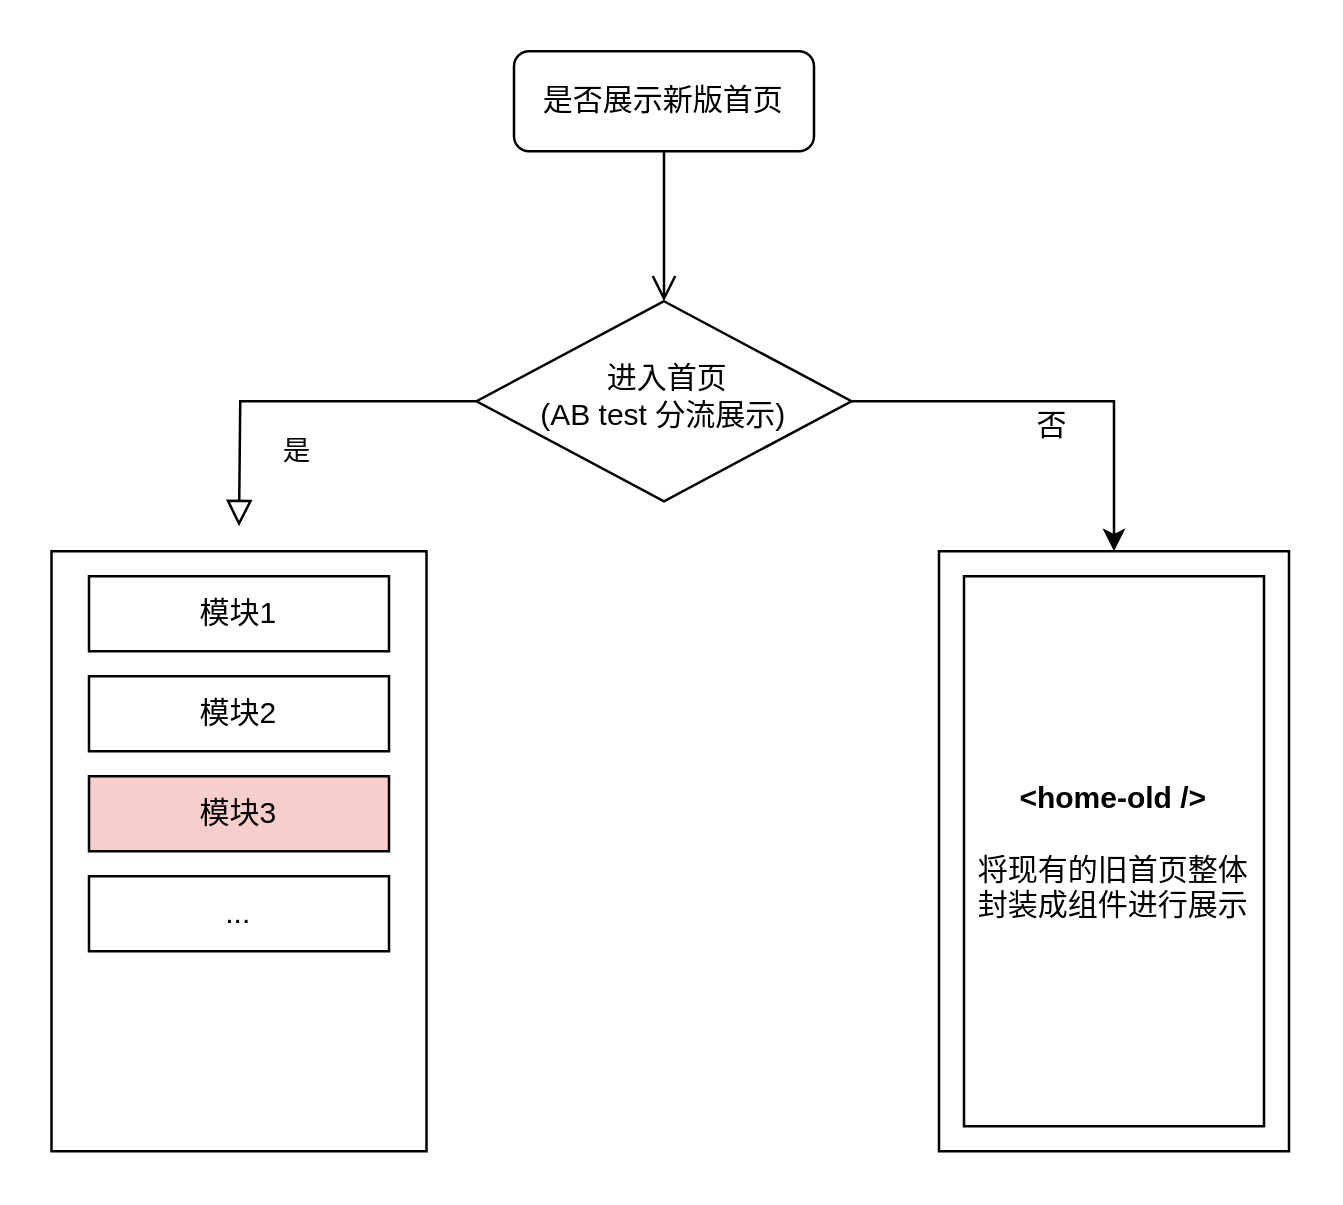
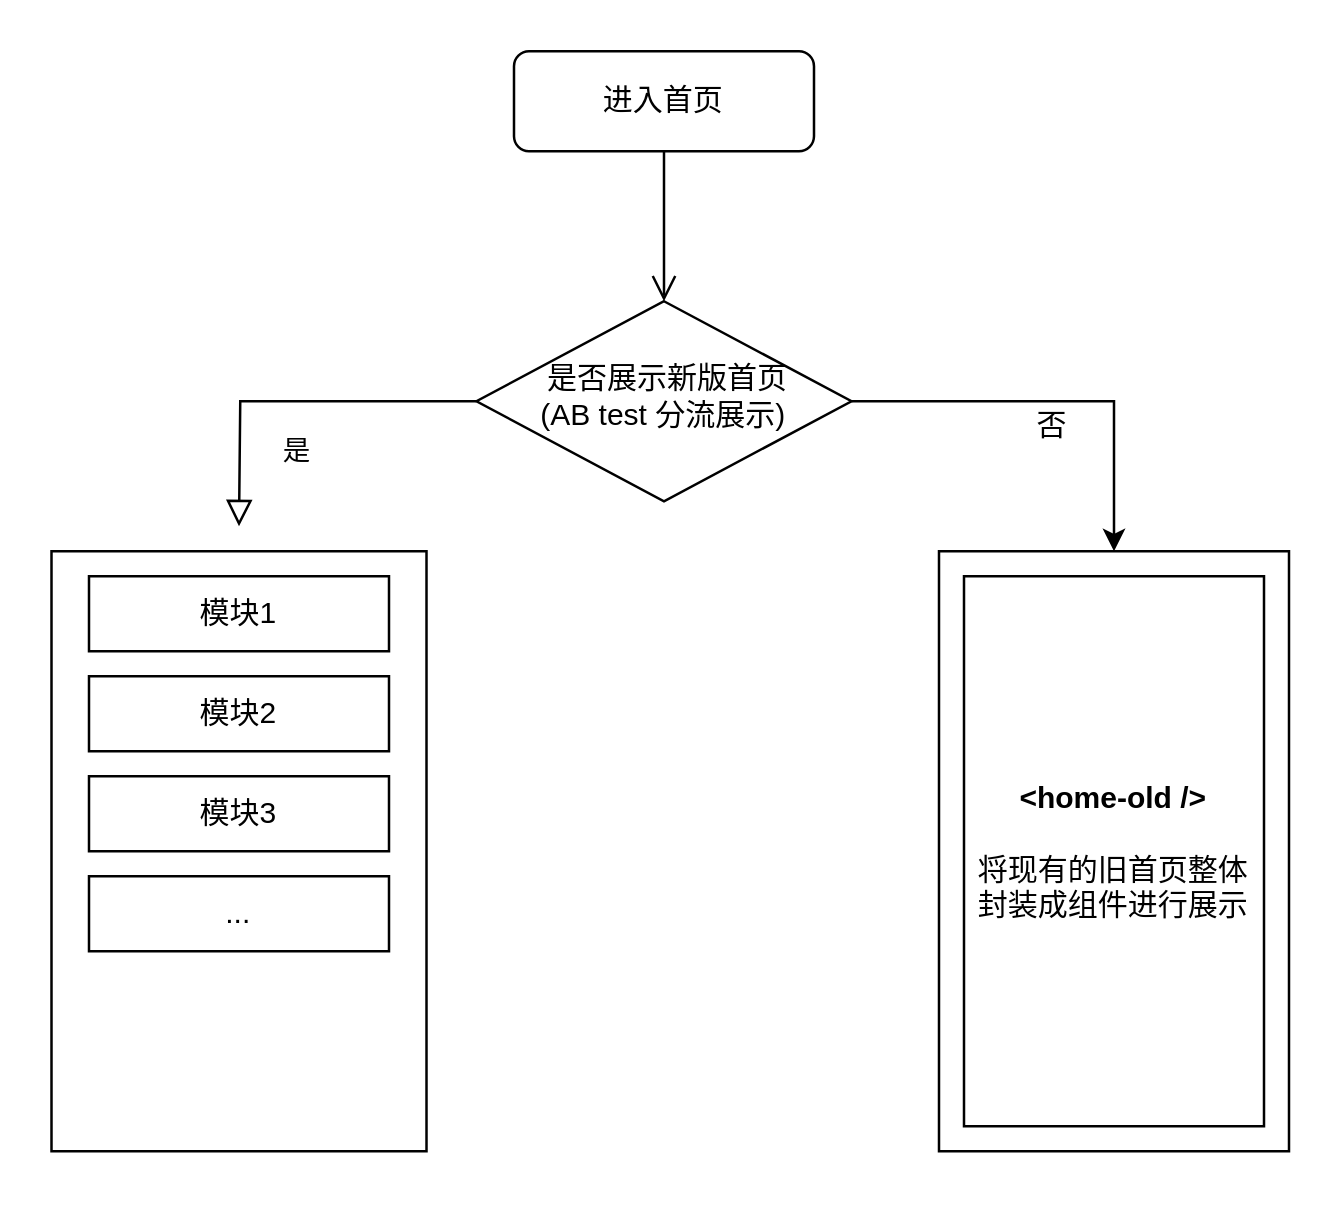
- <mxCell id="3" value="是否展示新版首页" style="rounded=1;whiteSpace=wrap;html=1;fontSize=12;glass=0;strokeWidth=1;shadow=0;" parent="1" vertex="1"><mxGeometry x="205" y="20" width="120" height="40" as="geometry" /></mxCell>
+ <mxCell id="3" value="进入首页" style="rounded=1;whiteSpace=wrap;html=1;fontSize=12;glass=0;strokeWidth=1;shadow=0;" parent="1" vertex="1"><mxGeometry x="205" y="20" width="120" height="40" as="geometry" /></mxCell>
- <mxCell id="6" value="&amp;nbsp;进入首页&lt;br&gt;(AB test 分流展示)" style="rhombus;whiteSpace=wrap;html=1;shadow=0;fontFamily=Helvetica;fontSize=12;align=center;strokeWidth=1;spacing=6;spacingTop=-4;" parent="1" vertex="1"><mxGeometry x="190" y="120" width="150" height="80" as="geometry" /></mxCell>
+ <mxCell id="6" value="&amp;nbsp;是否展示新版首页&lt;br&gt;(AB test 分流展示)" style="rhombus;whiteSpace=wrap;html=1;shadow=0;fontFamily=Helvetica;fontSize=12;align=center;strokeWidth=1;spacing=6;spacingTop=-4;" parent="1" vertex="1"><mxGeometry x="190" y="120" width="150" height="80" as="geometry" /></mxCell>
- <mxCell id="10" value="模块3" style="rounded=0;whiteSpace=wrap;html=1;fillColor=#f8cecc;" vertex="1" parent="1"><mxGeometry x="35" y="310" width="120" height="30" as="geometry" /></mxCell>
+ <mxCell id="10" value="模块3" style="rounded=0;whiteSpace=wrap;html=1;" vertex="1" parent="1"><mxGeometry x="35" y="310" width="120" height="30" as="geometry" /></mxCell>
